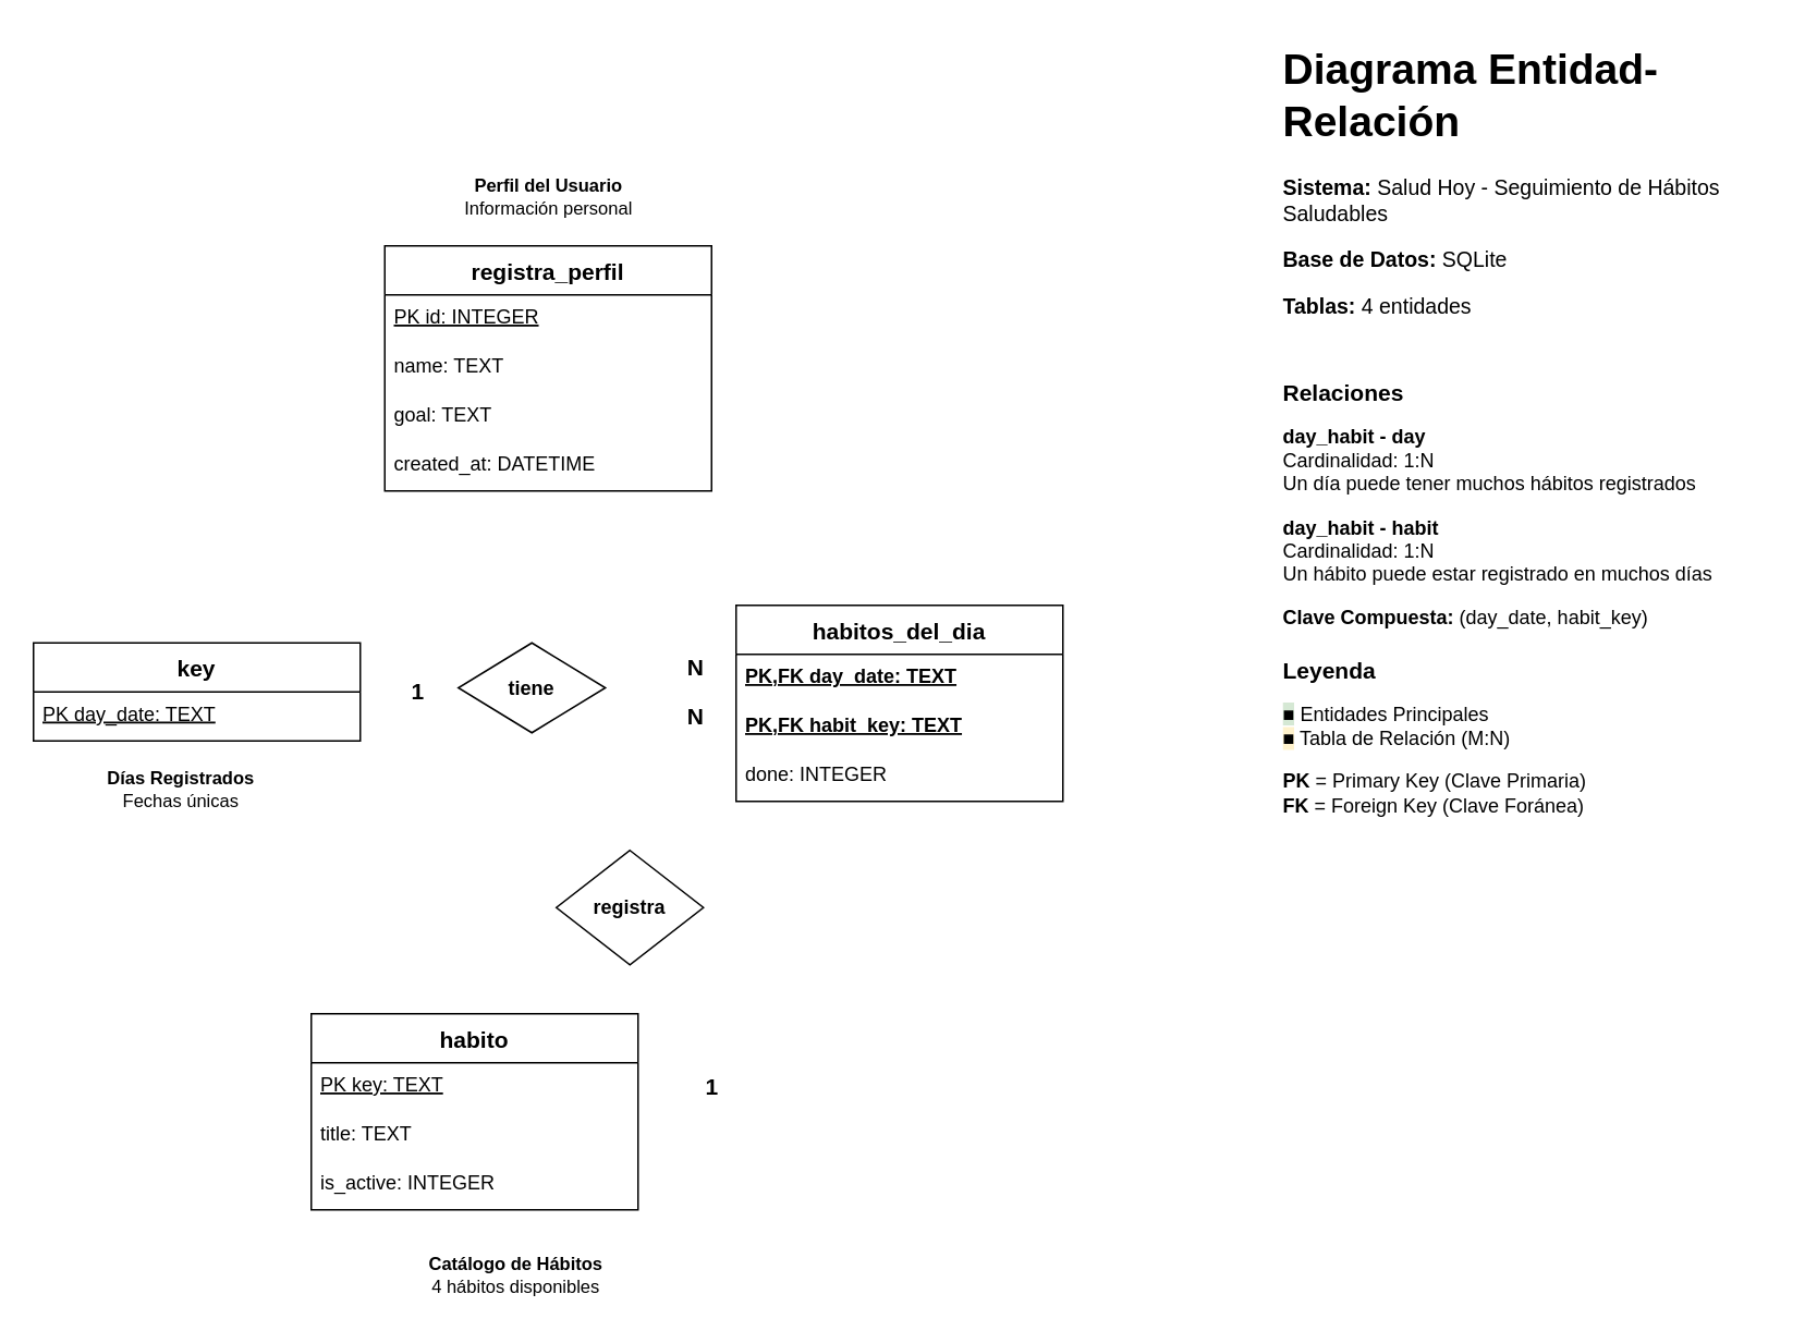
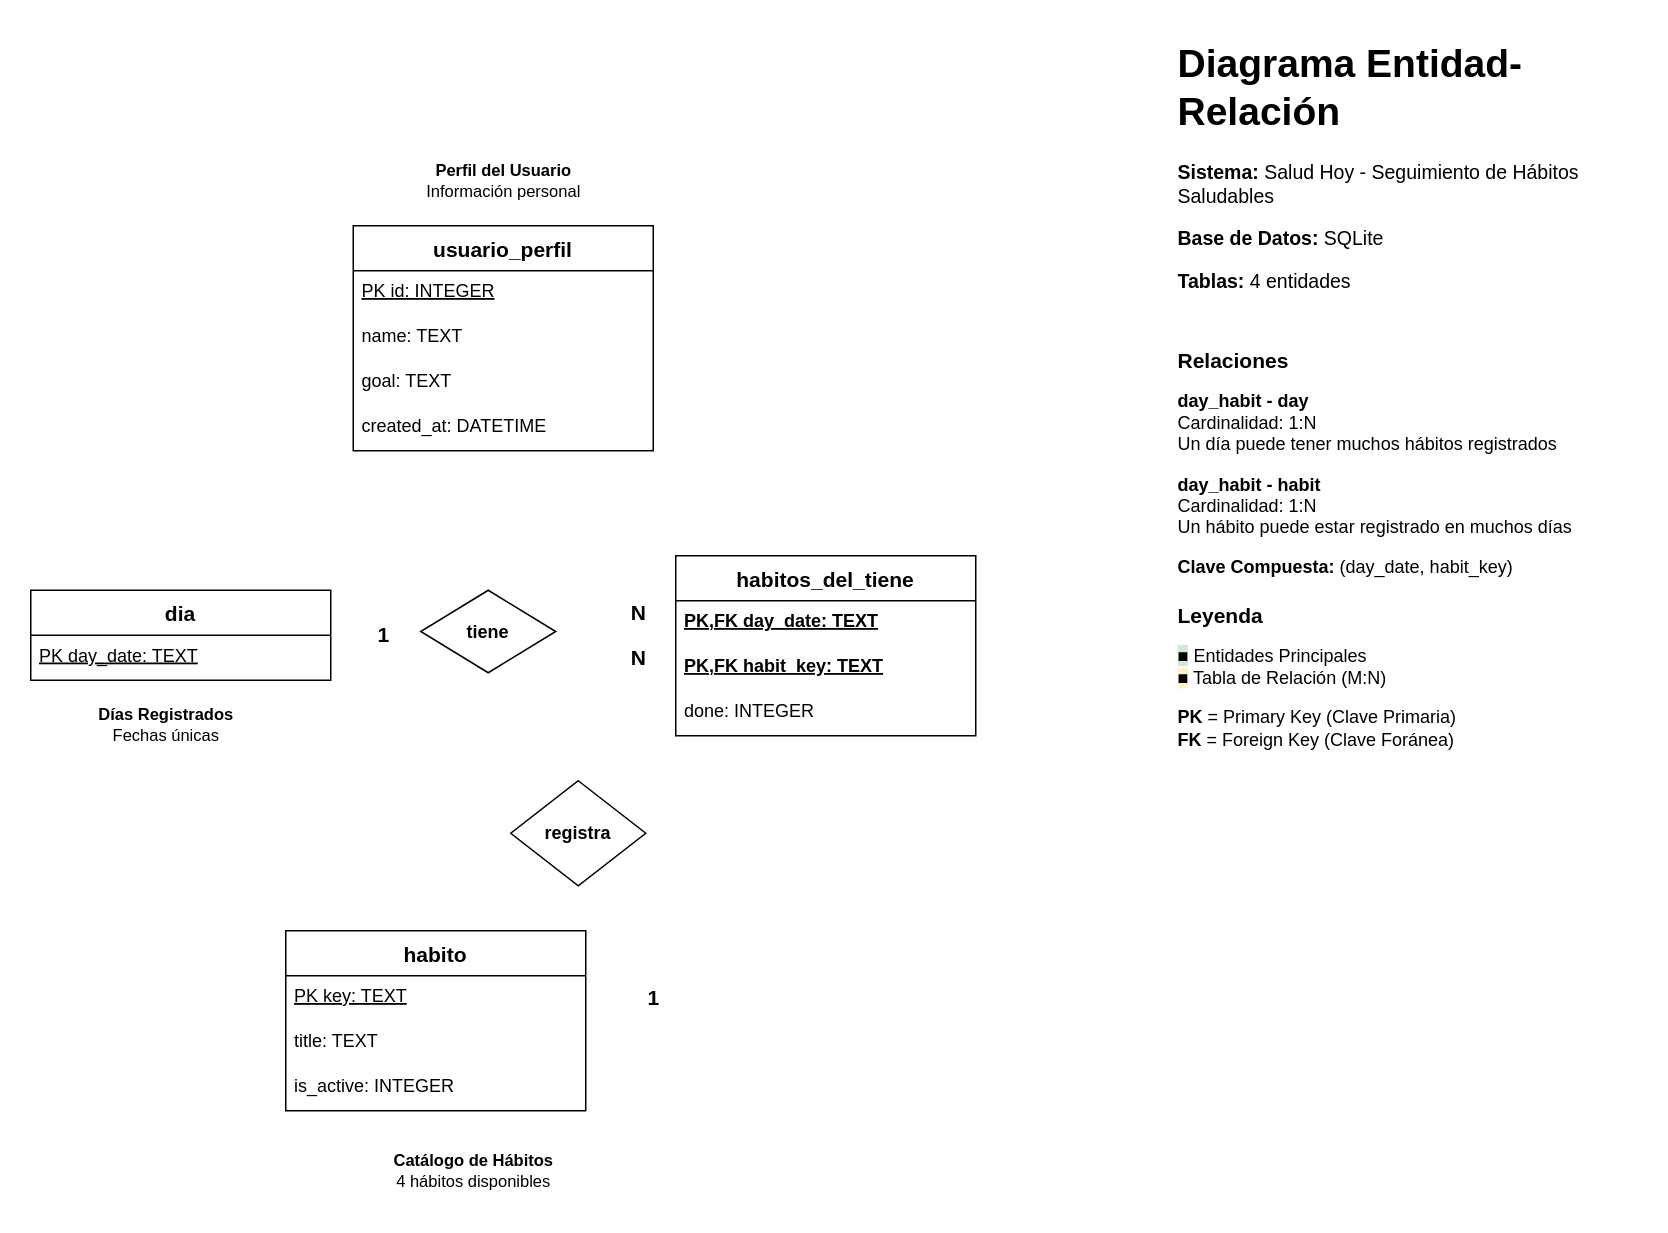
- <mxCell id="2" value="registra_perfil" style="swimlane;fontStyle=1;childLayout=stackLayout;horizontal=1;startSize=30;horizontalStack=0;resizeParent=1;resizeParentMax=0;resizeLast=0;collapsible=1;marginBottom=0;align=center;fontSize=14;" parent="1" vertex="1"><mxGeometry x="235" y="150" width="200" height="150" as="geometry" /></mxCell>
+ <mxCell id="2" value="usuario_perfil" style="swimlane;fontStyle=1;childLayout=stackLayout;horizontal=1;startSize=30;horizontalStack=0;resizeParent=1;resizeParentMax=0;resizeLast=0;collapsible=1;marginBottom=0;align=center;fontSize=14;" parent="1" vertex="1"><mxGeometry x="235" y="150" width="200" height="150" as="geometry" /></mxCell>
- <mxCell id="13" value="habitos_del_dia" style="swimlane;fontStyle=1;childLayout=stackLayout;horizontal=1;startSize=30;horizontalStack=0;resizeParent=1;resizeParentMax=0;resizeLast=0;collapsible=1;marginBottom=0;align=center;fontSize=14;" parent="1" vertex="1"><mxGeometry x="450" y="370" width="200" height="120" as="geometry" /></mxCell>
+ <mxCell id="13" value="habitos_del_tiene" style="swimlane;fontStyle=1;childLayout=stackLayout;horizontal=1;startSize=30;horizontalStack=0;resizeParent=1;resizeParentMax=0;resizeLast=0;collapsible=1;marginBottom=0;align=center;fontSize=14;" parent="1" vertex="1"><mxGeometry x="450" y="370" width="200" height="120" as="geometry" /></mxCell>
- <mxCell id="11" value="key" style="swimlane;fontStyle=1;childLayout=stackLayout;horizontal=1;startSize=30;horizontalStack=0;resizeParent=1;resizeParentMax=0;resizeLast=0;collapsible=1;marginBottom=0;align=center;fontSize=14;" parent="1" vertex="1"><mxGeometry x="20" y="393" width="200" height="60" as="geometry" /></mxCell>
+ <mxCell id="11" value="dia" style="swimlane;fontStyle=1;childLayout=stackLayout;horizontal=1;startSize=30;horizontalStack=0;resizeParent=1;resizeParentMax=0;resizeLast=0;collapsible=1;marginBottom=0;align=center;fontSize=14;" parent="1" vertex="1"><mxGeometry x="20" y="393" width="200" height="60" as="geometry" /></mxCell>
